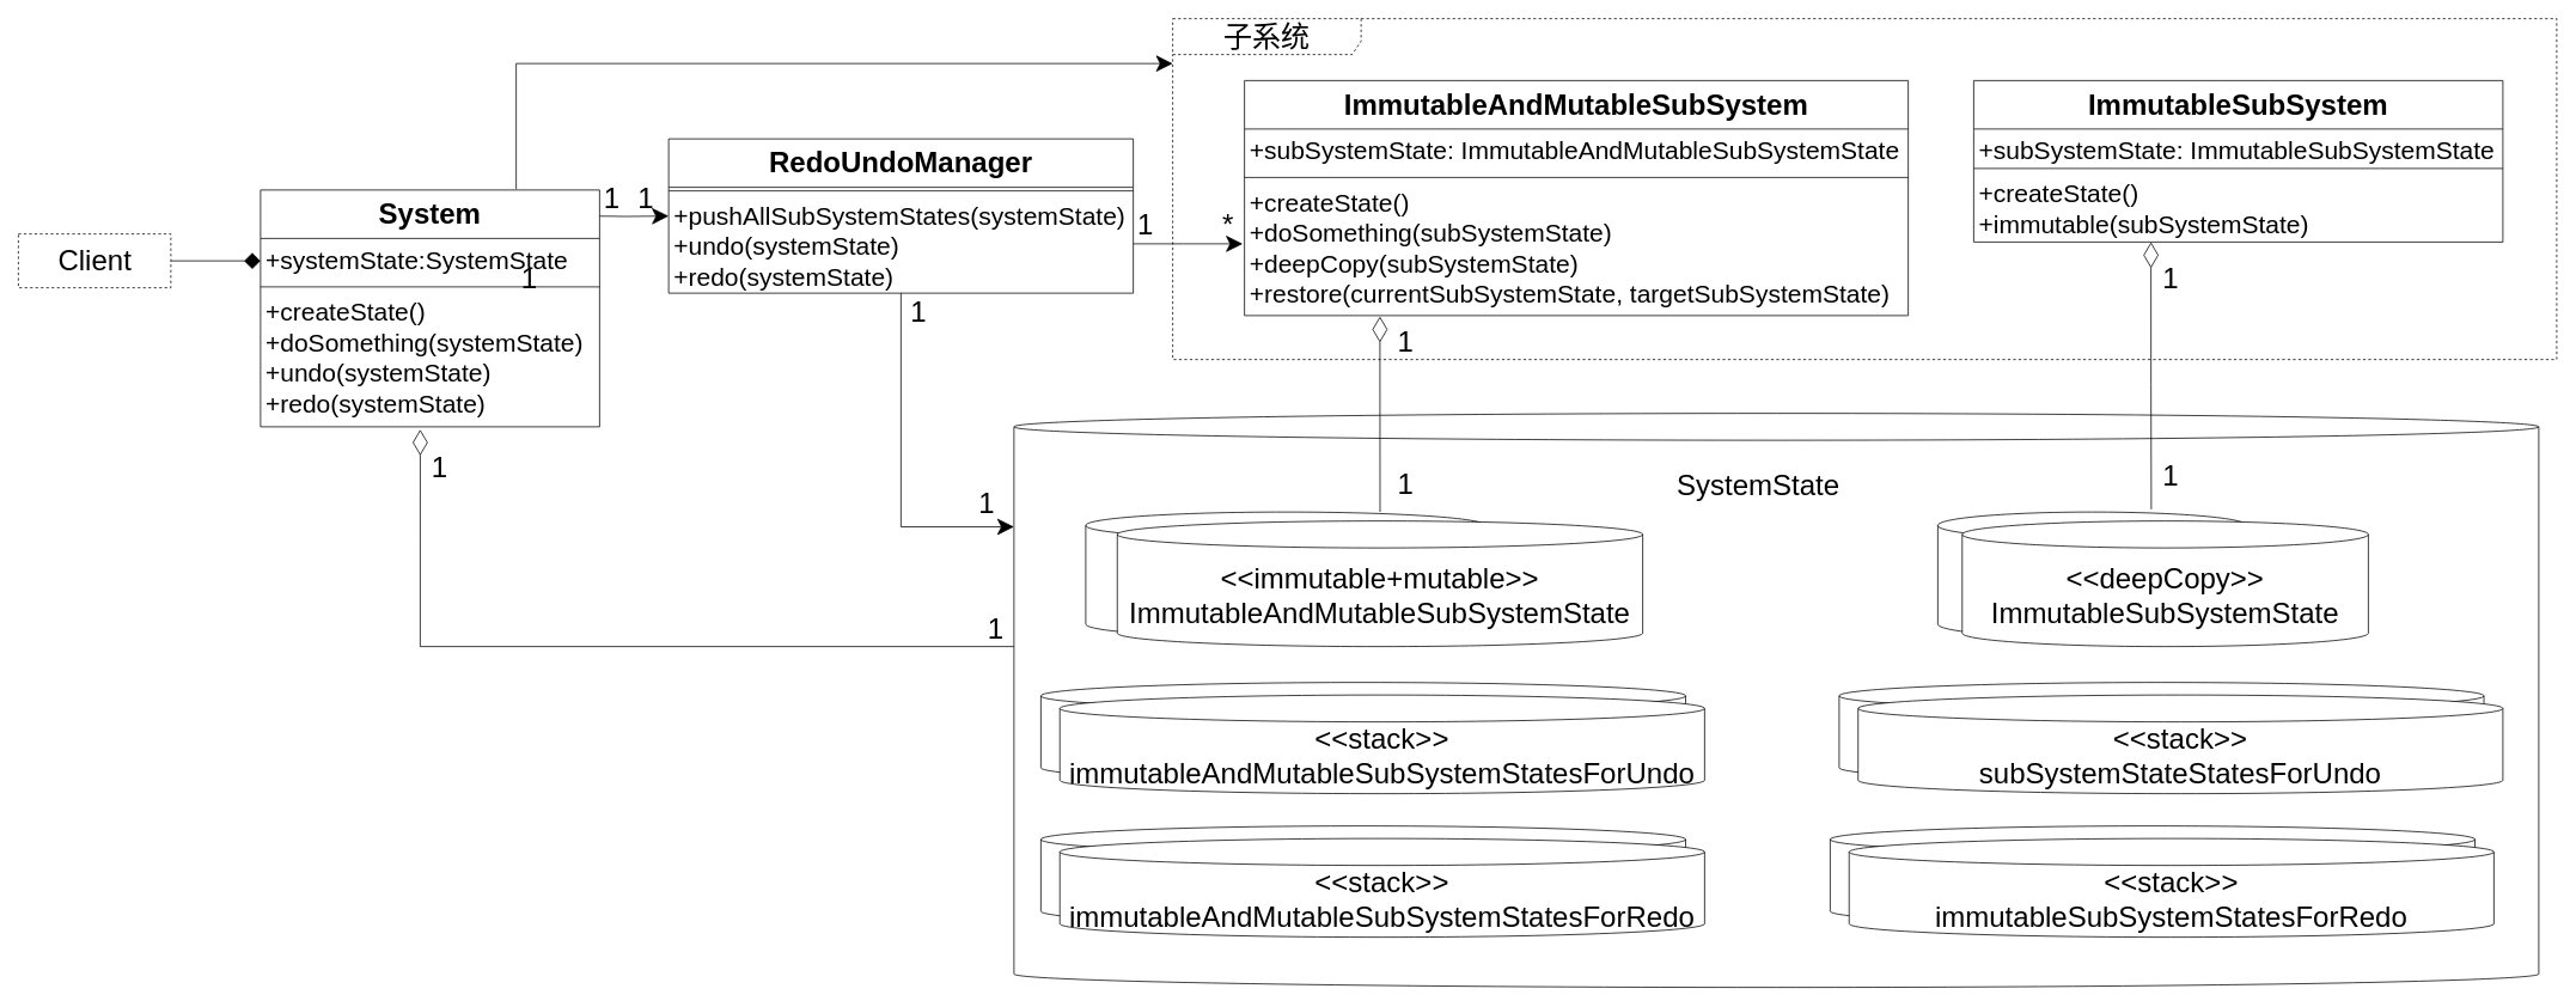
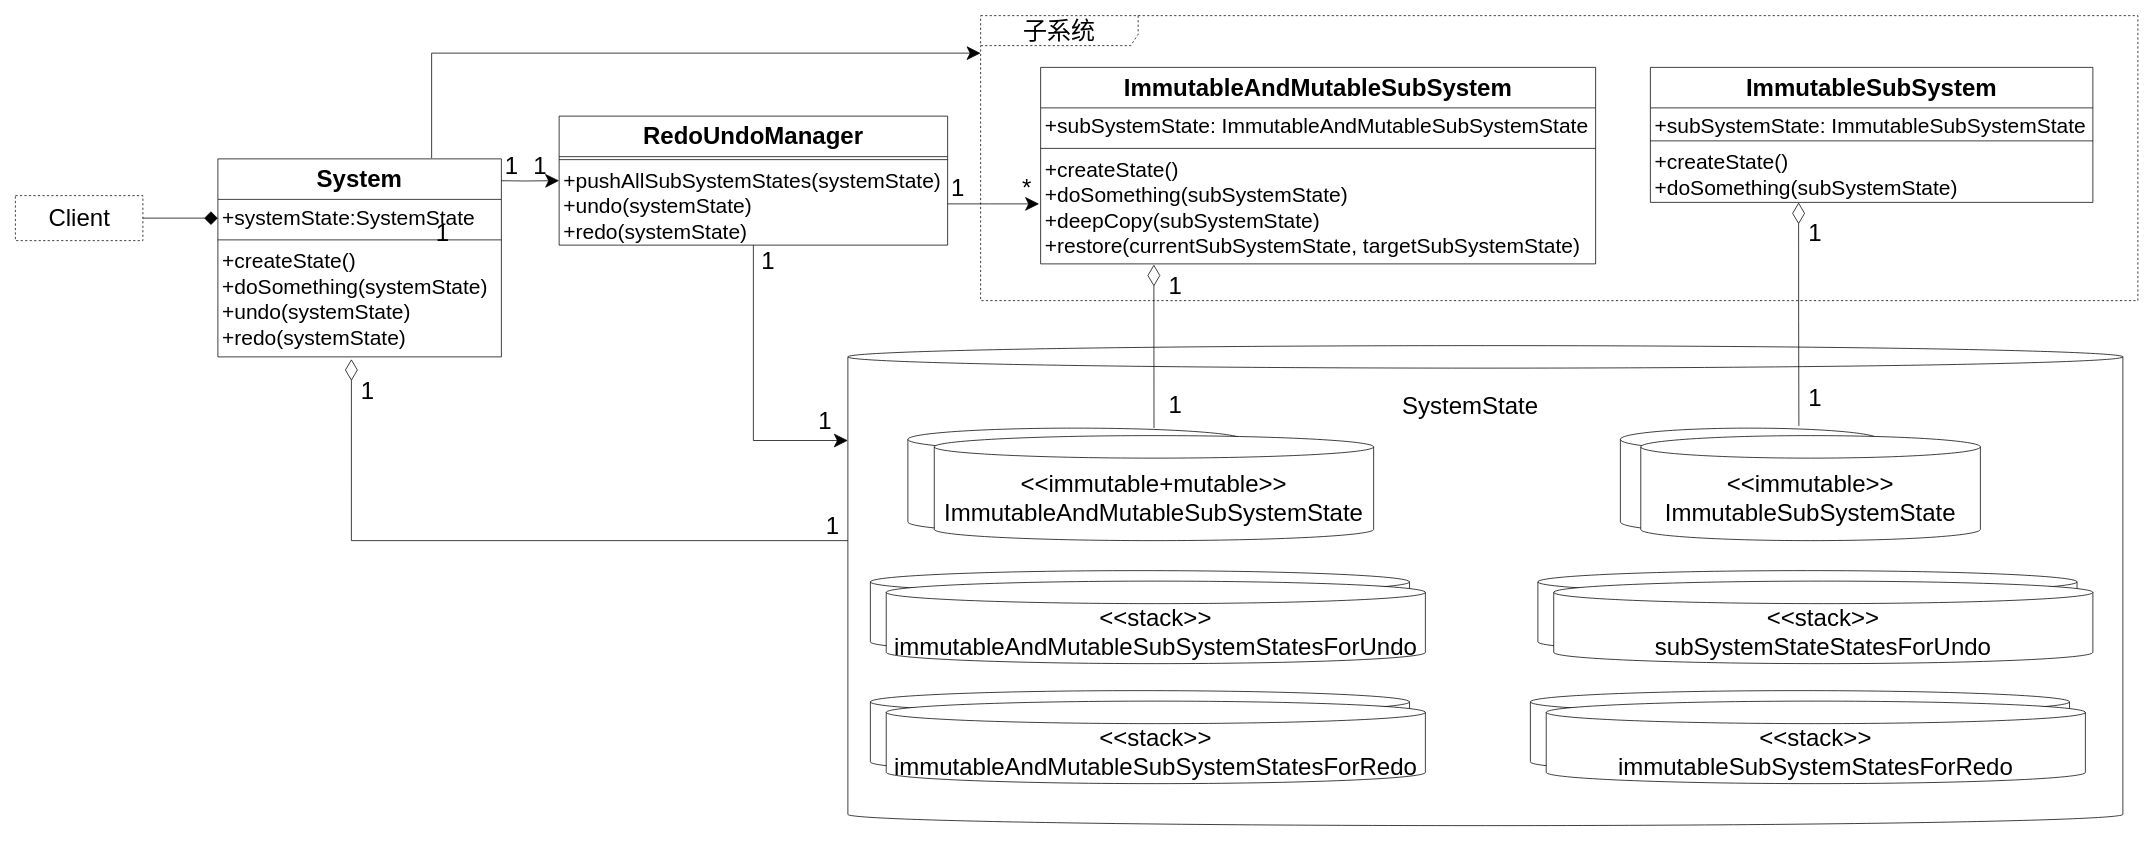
- <mxCell id="58" value="+createState()&#10;+immutable(subSystemState)" style="text;strokeColor=none;fillColor=none;align=left;verticalAlign=top;spacingLeft=4;spacingRight=4;overflow=hidden;rotatable=0;points=[[0,0.5],[1,0.5]];portConstraint=eastwest;fontSize=28;" parent="55" vertex="1"><mxGeometry y="102" width="590" height="78" as="geometry" /></mxCell>
+ <mxCell id="58" value="+createState()&#10;+doSomething(subSystemState)" style="text;strokeColor=none;fillColor=none;align=left;verticalAlign=top;spacingLeft=4;spacingRight=4;overflow=hidden;rotatable=0;points=[[0,0.5],[1,0.5]];portConstraint=eastwest;fontSize=28;" parent="55" vertex="1"><mxGeometry y="102" width="590" height="78" as="geometry" /></mxCell>
- <mxCell id="33" value="&lt;font style=&quot;font-size: 32px&quot;&gt;&amp;lt;&amp;lt;deepCopy&amp;gt;&amp;gt;&lt;br&gt;ImmutableSubSystemState&lt;br&gt;&lt;/font&gt;" style="shape=cylinder3;whiteSpace=wrap;html=1;boundedLbl=1;backgroundOutline=1;size=15;" parent="31" vertex="1"><mxGeometry x="27.205" y="10" width="452.795" height="140" as="geometry" /></mxCell>
+ <mxCell id="33" value="&lt;font style=&quot;font-size: 32px&quot;&gt;&amp;lt;&amp;lt;immutable&amp;gt;&amp;gt;&lt;br&gt;ImmutableSubSystemState&lt;br&gt;&lt;/font&gt;" style="shape=cylinder3;whiteSpace=wrap;html=1;boundedLbl=1;backgroundOutline=1;size=15;" parent="31" vertex="1"><mxGeometry x="27.205" y="10" width="452.795" height="140" as="geometry" /></mxCell>
